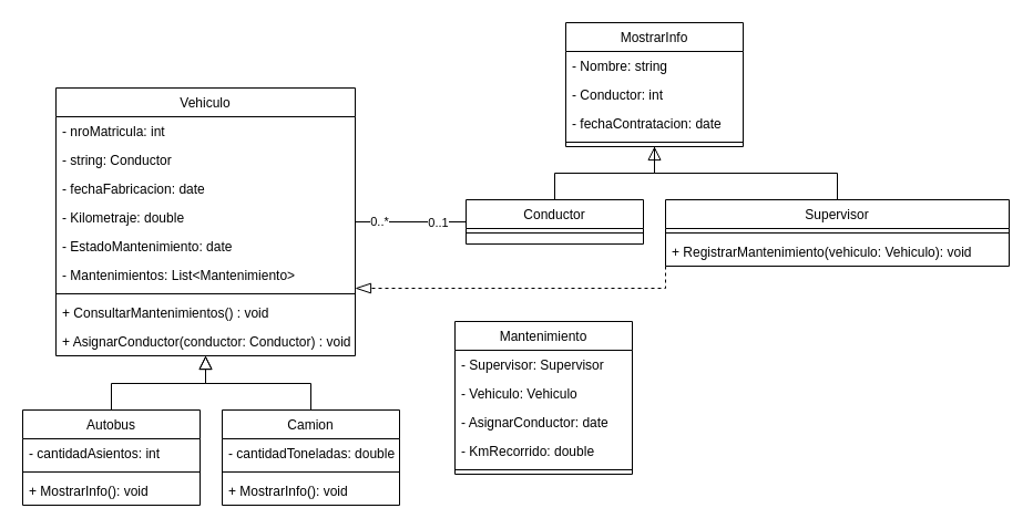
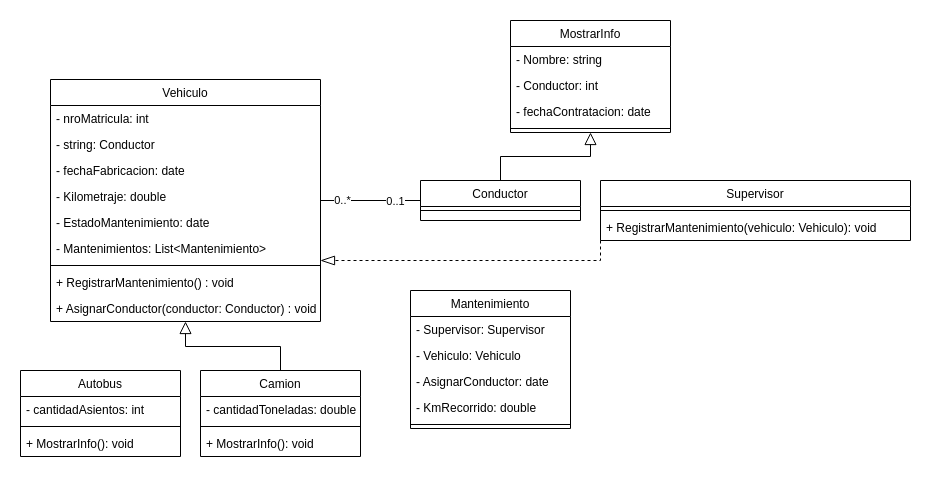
- <mxCell id="32" value="" style="endArrow=none;endSize=10;endFill=0;shadow=0;strokeWidth=1;rounded=0;curved=0;edgeStyle=elbowEdgeStyle;elbow=vertical;" edge="1" parent="1" source="22" target="27"><mxGeometry width="160" relative="1" as="geometry"><mxPoint x="695" y="188" as="sourcePoint" /><mxPoint x="600" y="130" as="targetPoint" /></mxGeometry></mxCell>
+ <mxCell id="32" value="" style="endArrow=block;endSize=10;endFill=0;shadow=0;strokeWidth=1;rounded=0;curved=0;edgeStyle=elbowEdgeStyle;elbow=vertical;" edge="1" parent="1" source="22" target="27"><mxGeometry width="160" relative="1" as="geometry"><mxPoint x="695" y="188" as="sourcePoint" /><mxPoint x="600" y="130" as="targetPoint" /></mxGeometry></mxCell>
- <mxCell id="33" value="" style="endArrow=block;endSize=10;endFill=0;shadow=0;strokeWidth=1;rounded=0;curved=0;edgeStyle=elbowEdgeStyle;elbow=vertical;" edge="1" parent="1" source="24" target="27"><mxGeometry width="160" relative="1" as="geometry"><mxPoint x="670" y="190" as="sourcePoint" /><mxPoint x="550" y="132" as="targetPoint" /></mxGeometry></mxCell>
- <mxCell id="20" value="+ ConsultarMantenimientos() : void" style="text;align=left;verticalAlign=top;spacingLeft=4;spacingRight=4;overflow=hidden;rotatable=0;points=[[0,0.5],[1,0.5]];portConstraint=eastwest;" vertex="1" parent="12"><mxGeometry y="190" width="270" height="26" as="geometry" /></mxCell>
+ <mxCell id="20" value="+ RegistrarMantenimiento() : void" style="text;align=left;verticalAlign=top;spacingLeft=4;spacingRight=4;overflow=hidden;rotatable=0;points=[[0,0.5],[1,0.5]];portConstraint=eastwest;" vertex="1" parent="12"><mxGeometry y="190" width="270" height="26" as="geometry" /></mxCell>
- <mxCell id="6" value="" style="endArrow=block;endSize=10;endFill=0;shadow=0;strokeWidth=1;rounded=0;curved=0;edgeStyle=elbowEdgeStyle;elbow=vertical;" parent="1" source="2" target="12" edge="1"><mxGeometry width="160" relative="1" as="geometry"><mxPoint x="140" y="243" as="sourcePoint" /><mxPoint x="240" y="298" as="targetPoint" /></mxGeometry></mxCell>
